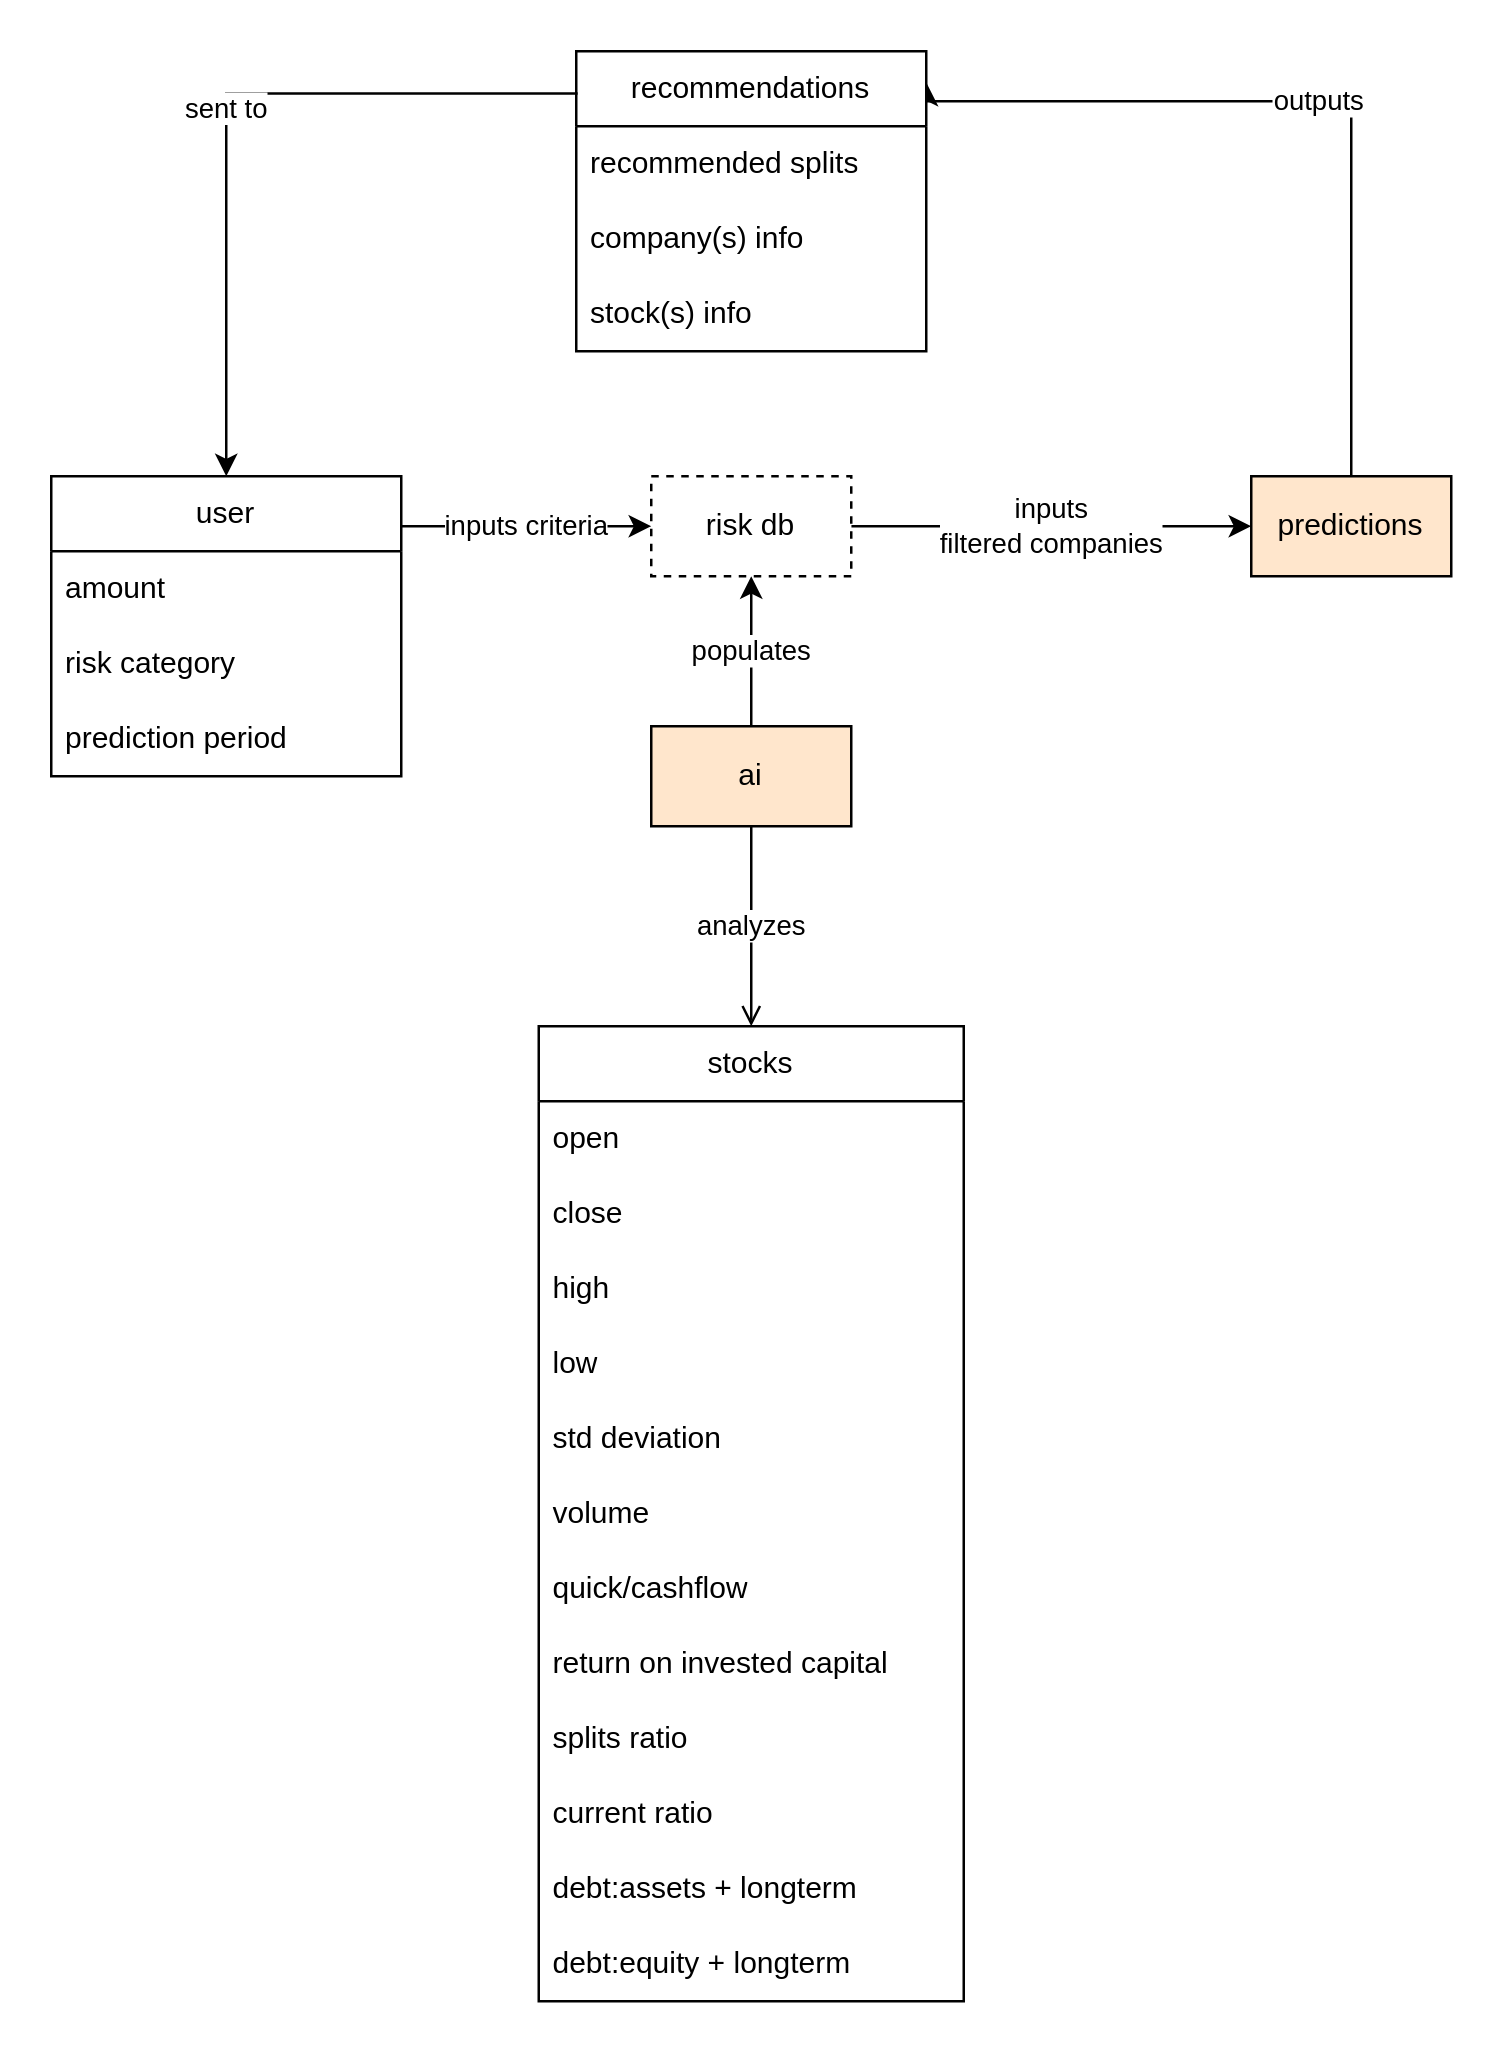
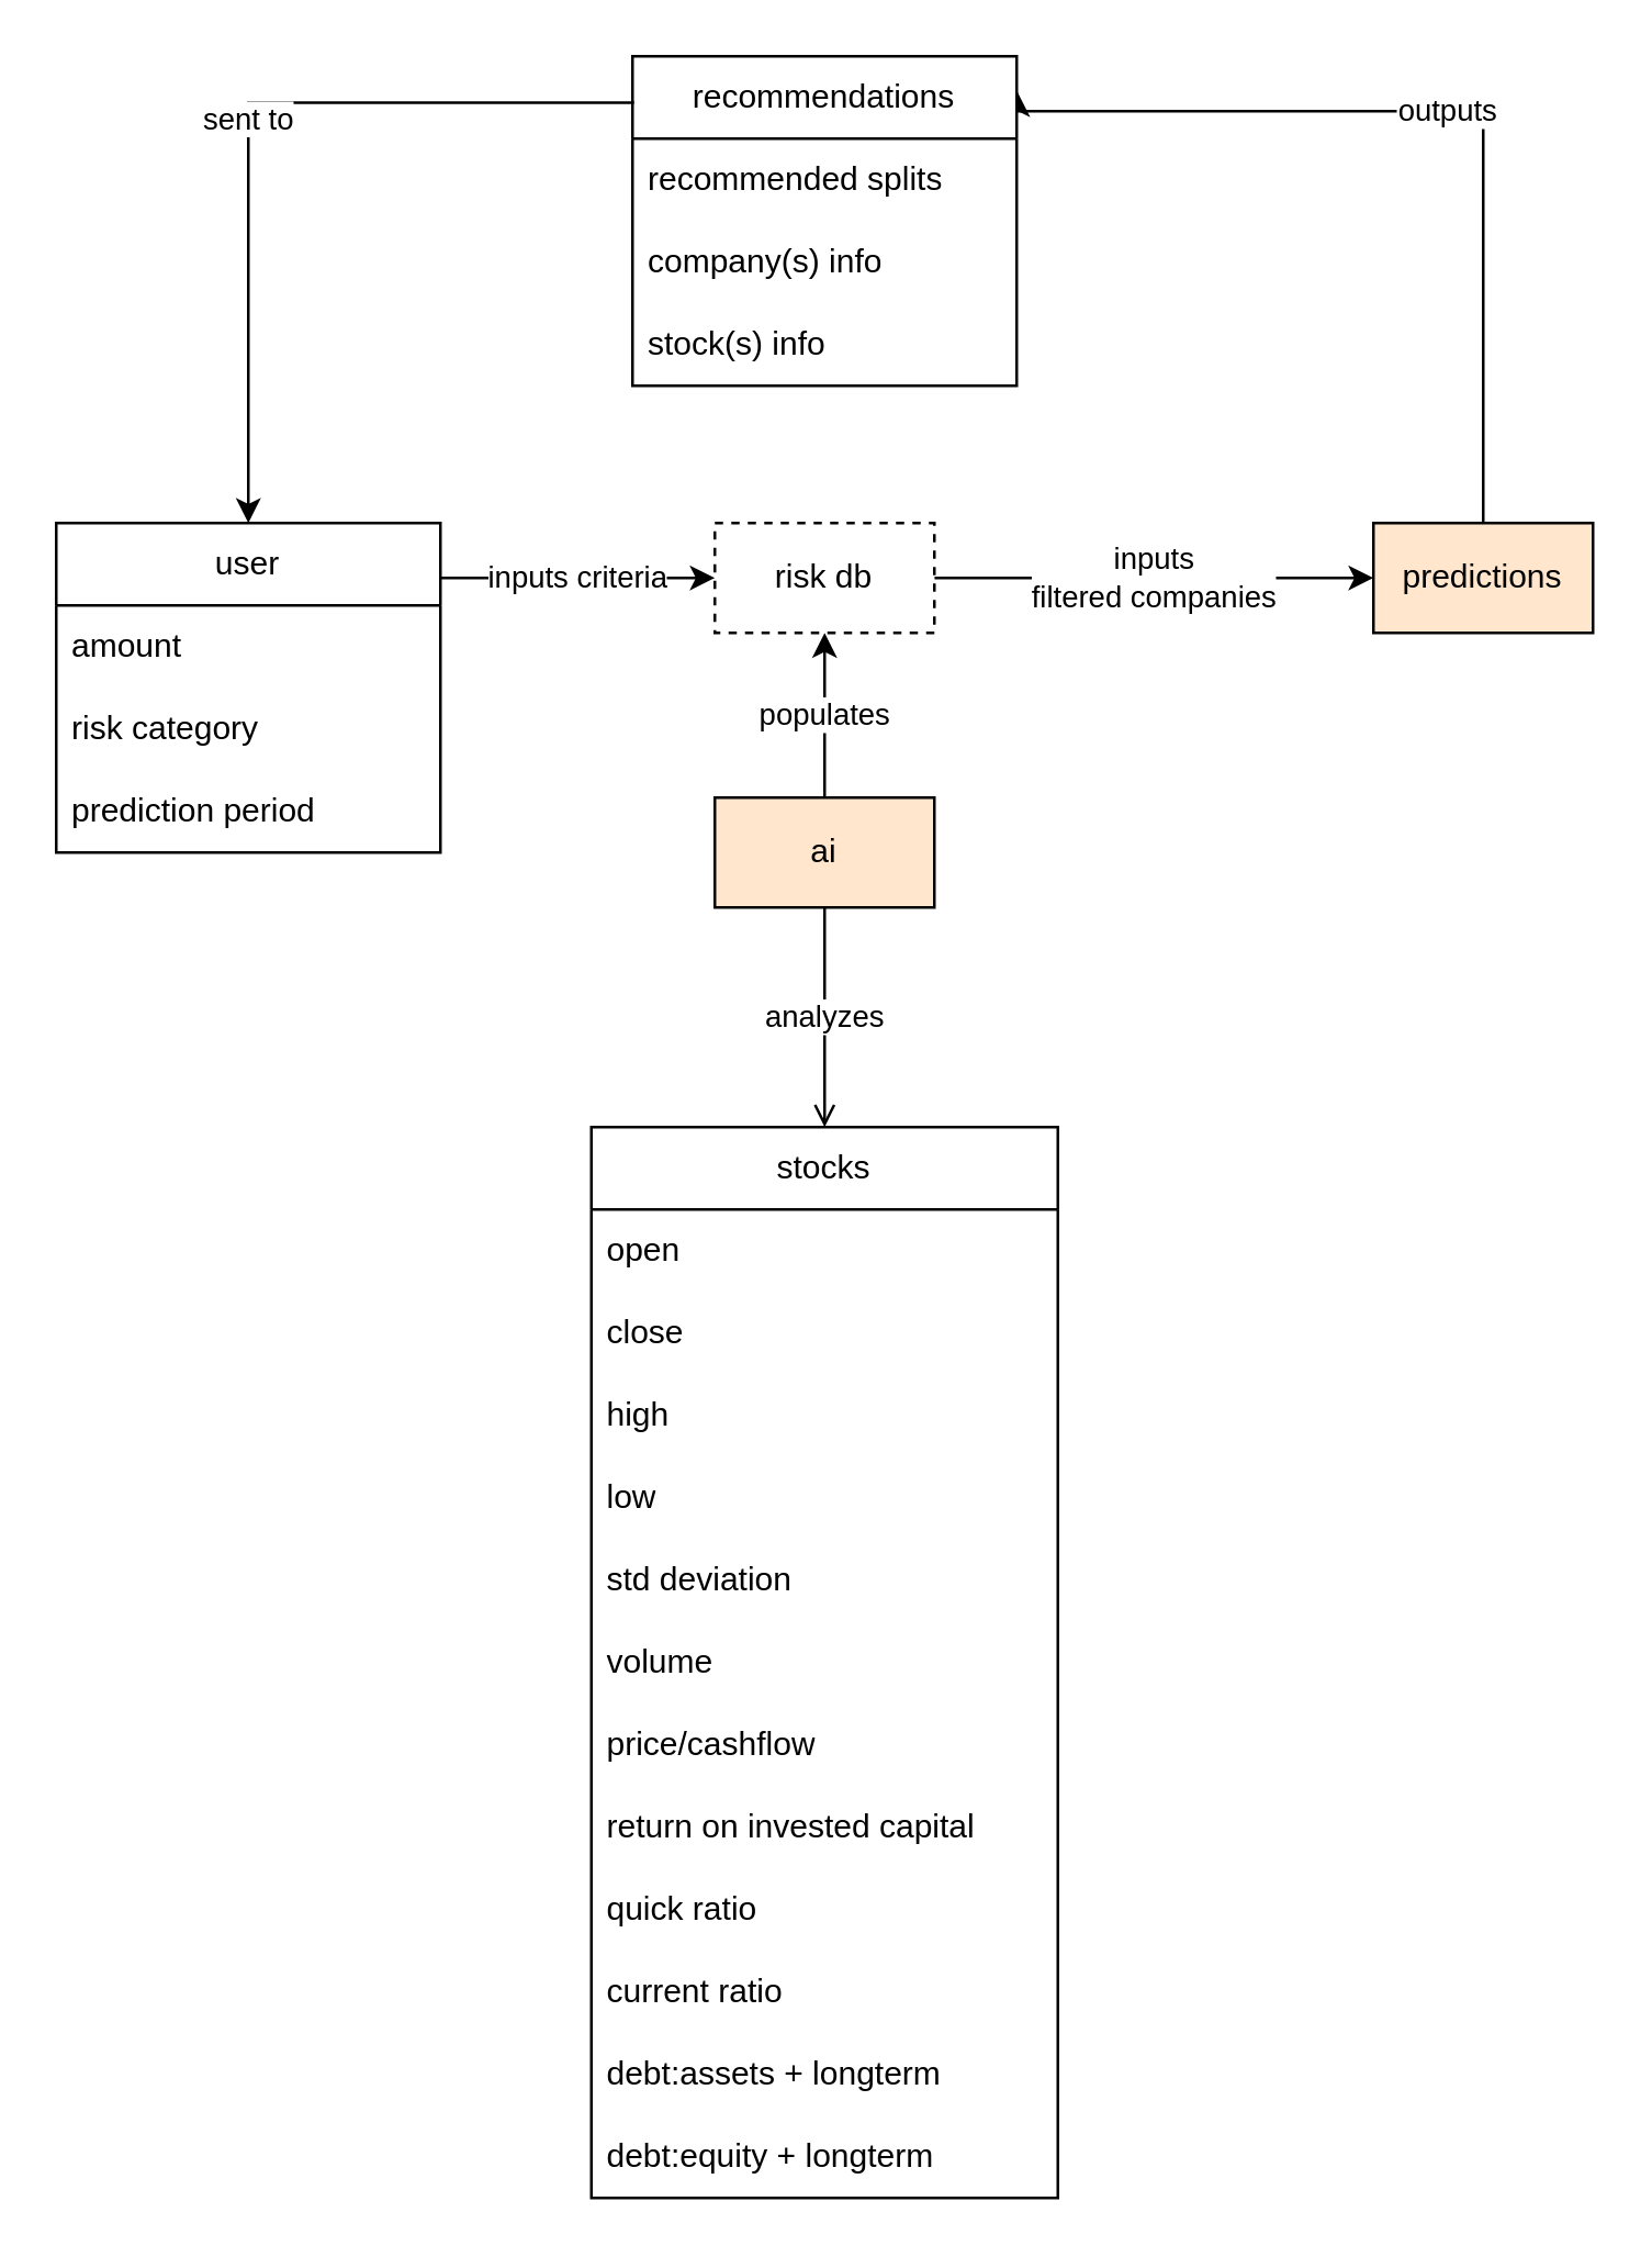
- <mxCell id="21" value="quick/cashflow" style="text;strokeColor=none;fillColor=none;align=left;verticalAlign=middle;spacingLeft=4;spacingRight=4;overflow=hidden;points=[[0,0.5],[1,0.5]];portConstraint=eastwest;rotatable=0;whiteSpace=wrap;html=1;" parent="14" vertex="1"><mxGeometry y="210" width="170" height="30" as="geometry" /></mxCell>
+ <mxCell id="21" value="price/cashflow" style="text;strokeColor=none;fillColor=none;align=left;verticalAlign=middle;spacingLeft=4;spacingRight=4;overflow=hidden;points=[[0,0.5],[1,0.5]];portConstraint=eastwest;rotatable=0;whiteSpace=wrap;html=1;" parent="14" vertex="1"><mxGeometry y="210" width="170" height="30" as="geometry" /></mxCell>
- <mxCell id="23" value="splits ratio" style="text;strokeColor=none;fillColor=none;align=left;verticalAlign=middle;spacingLeft=4;spacingRight=4;overflow=hidden;points=[[0,0.5],[1,0.5]];portConstraint=eastwest;rotatable=0;whiteSpace=wrap;html=1;" parent="14" vertex="1"><mxGeometry y="270" width="170" height="30" as="geometry" /></mxCell>
+ <mxCell id="23" value="quick ratio" style="text;strokeColor=none;fillColor=none;align=left;verticalAlign=middle;spacingLeft=4;spacingRight=4;overflow=hidden;points=[[0,0.5],[1,0.5]];portConstraint=eastwest;rotatable=0;whiteSpace=wrap;html=1;" parent="14" vertex="1"><mxGeometry y="270" width="170" height="30" as="geometry" /></mxCell>
